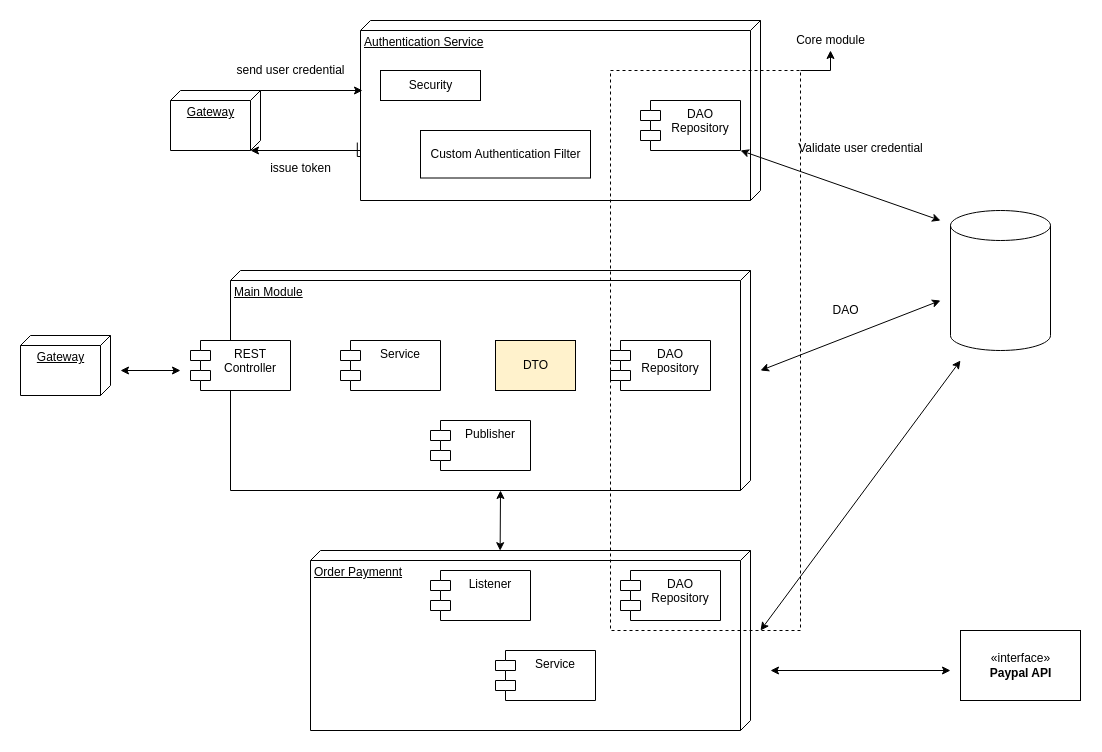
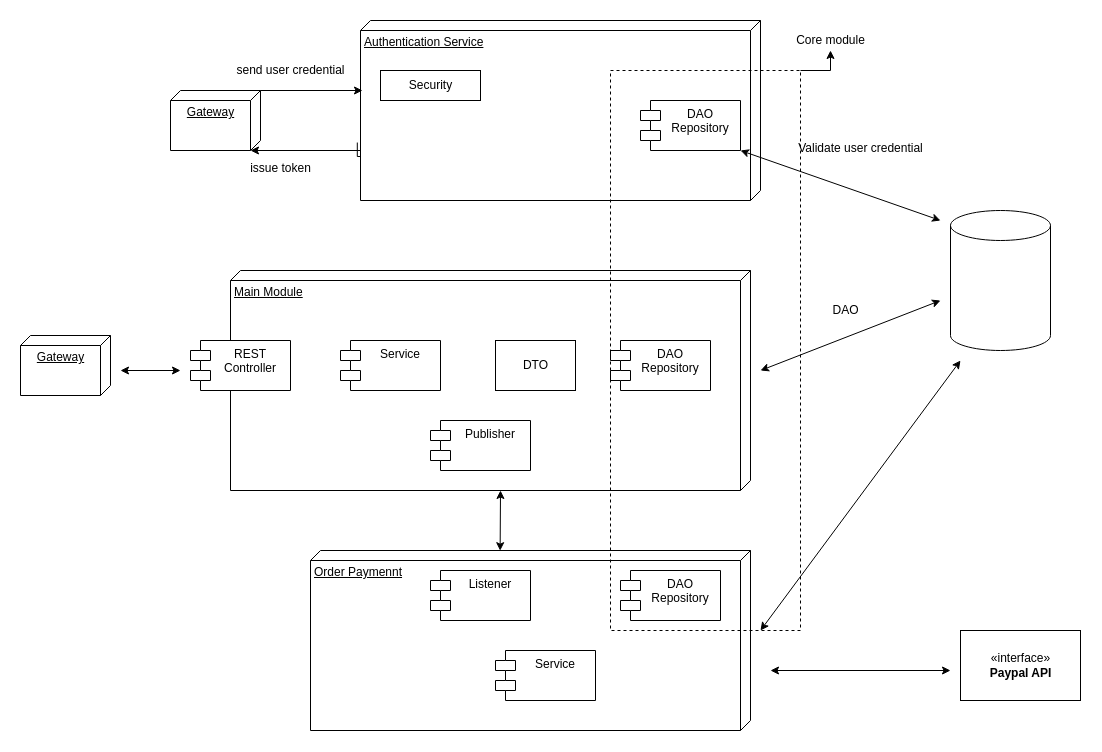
- <mxCell id="5" value="Custom Authentication Filter" style="html=1;" parent="1" vertex="1"><mxGeometry x="420" y="130" width="170" height="47.5" as="geometry" /></mxCell>
- <mxCell id="9" value="issue token" style="text;html=1;align=center;verticalAlign=middle;resizable=0;points=[];autosize=1;" parent="1" vertex="1"><mxGeometry x="260" y="157.5" width="80" height="20" as="geometry" /></mxCell>
+ <mxCell id="9" value="issue token" style="text;html=1;align=center;verticalAlign=middle;resizable=0;points=[];autosize=1;" parent="1" vertex="1"><mxGeometry x="240" y="157.5" width="80" height="20" as="geometry" /></mxCell>
- <mxCell id="16" value="DTO" style="html=1;fillColor=#fff2cc;" parent="1" vertex="1"><mxGeometry x="495" y="340" width="80" height="50" as="geometry" /></mxCell>
+ <mxCell id="16" value="DTO" style="html=1;" parent="1" vertex="1"><mxGeometry x="495" y="340" width="80" height="50" as="geometry" /></mxCell>
